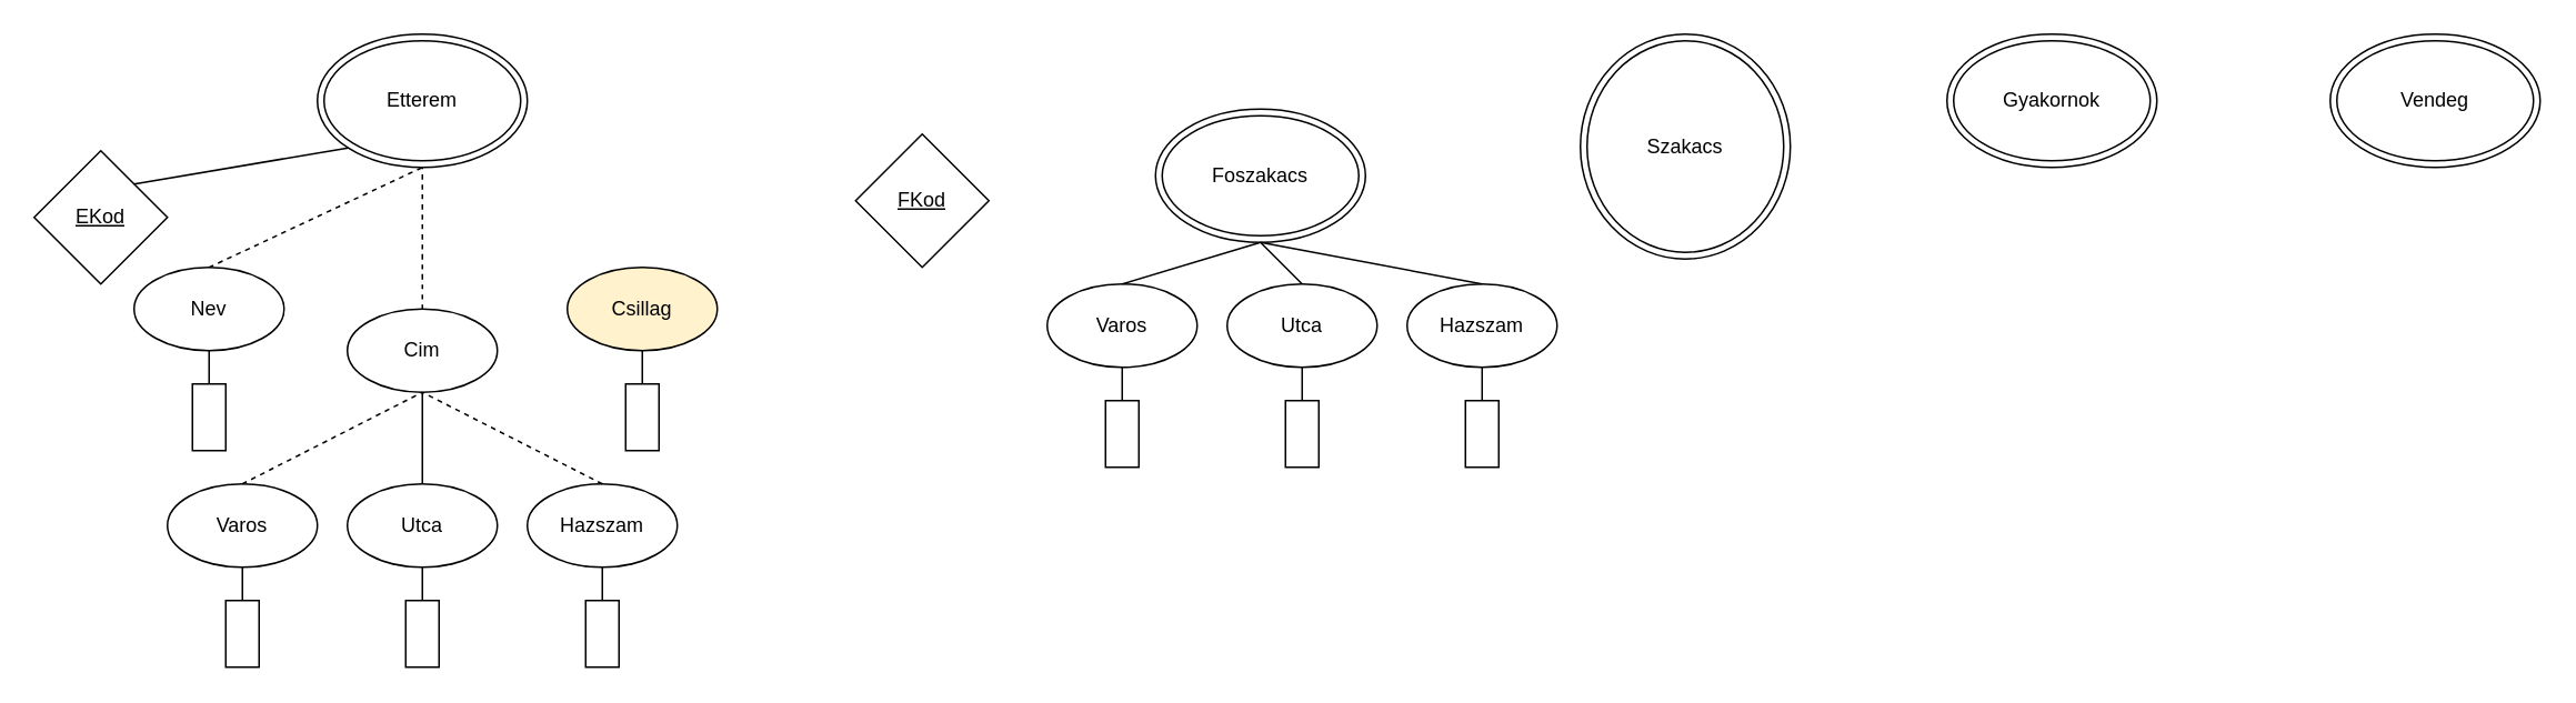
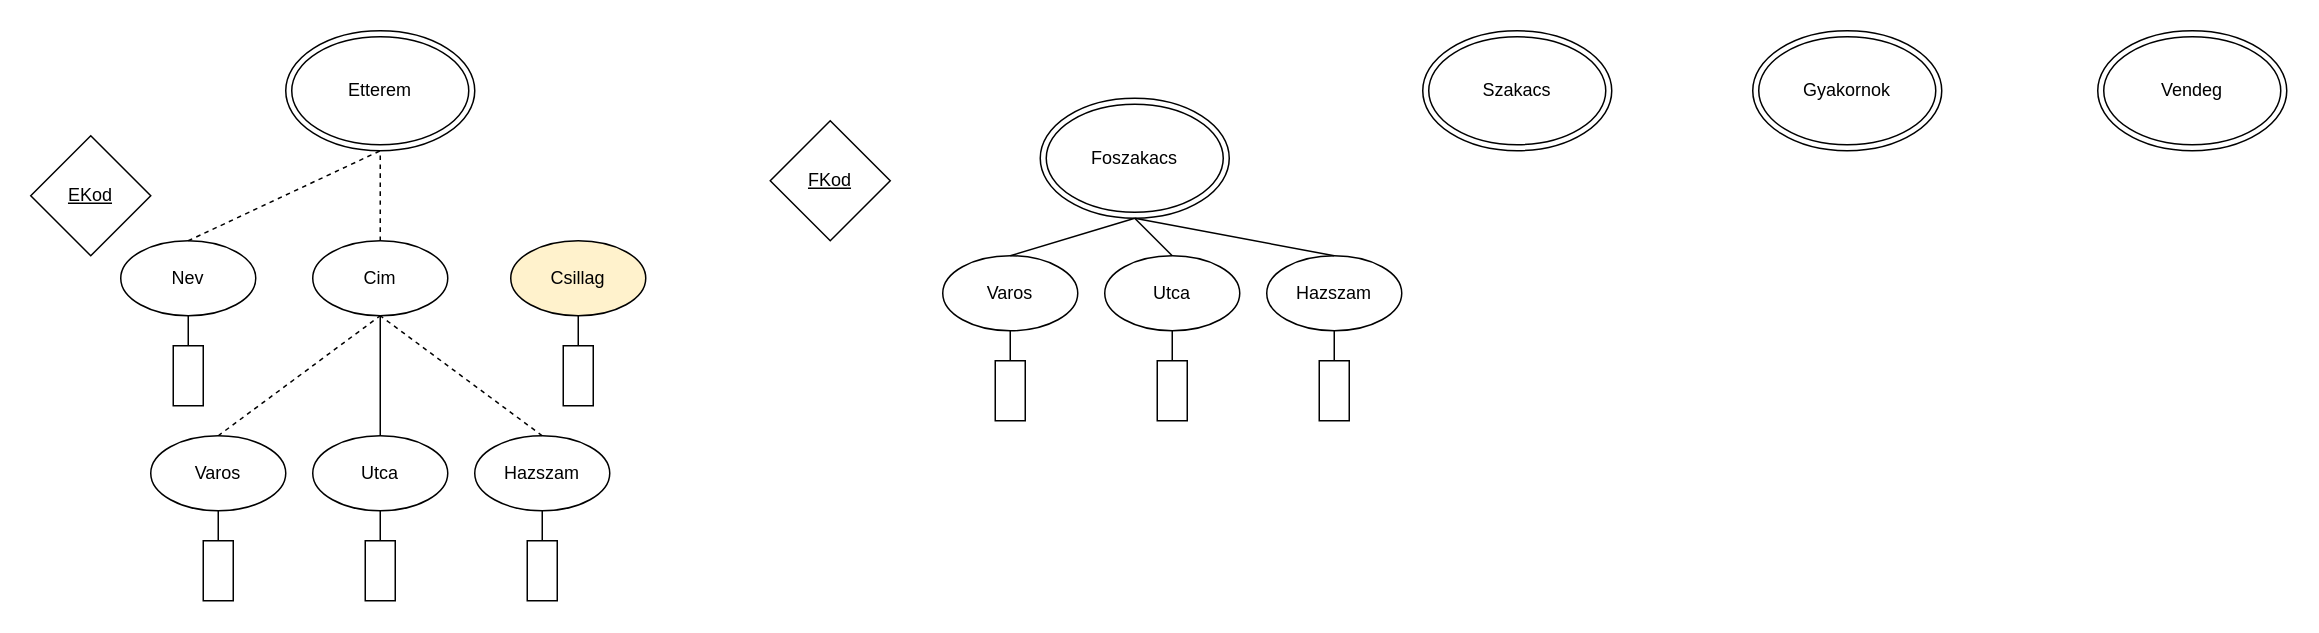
- <mxCell id="3" value="Szakacs" style="ellipse;shape=doubleEllipse;whiteSpace=wrap;html=1;" vertex="1" parent="1"><mxGeometry x="948" y="20" width="126" height="135" as="geometry" /></mxCell>
+ <mxCell id="3" value="Szakacs" style="ellipse;shape=doubleEllipse;whiteSpace=wrap;html=1;" vertex="1" parent="1"><mxGeometry x="948" y="20" width="126" height="80" as="geometry" /></mxCell>
- <mxCell id="29" value="" style="endArrow=none;html=1;rounded=0;fontSize=12;startSize=8;endSize=8;curved=1;exitX=1;exitY=0;exitDx=0;exitDy=0;entryX=0;entryY=1;entryDx=0;entryDy=0;" edge="1" parent="1" source="10" target="6"><mxGeometry width="50" height="50" relative="1" as="geometry"><mxPoint x="100" y="120" as="sourcePoint" /><mxPoint x="150" y="70" as="targetPoint" /></mxGeometry></mxCell>
- <mxCell id="8" value="Cim" style="ellipse;whiteSpace=wrap;html=1;" vertex="1" parent="1"><mxGeometry x="208" y="185" width="90" height="50" as="geometry" /></mxCell>
+ <mxCell id="8" value="Cim" style="ellipse;whiteSpace=wrap;html=1;" vertex="1" parent="1"><mxGeometry x="208" y="160" width="90" height="50" as="geometry" /></mxCell>
